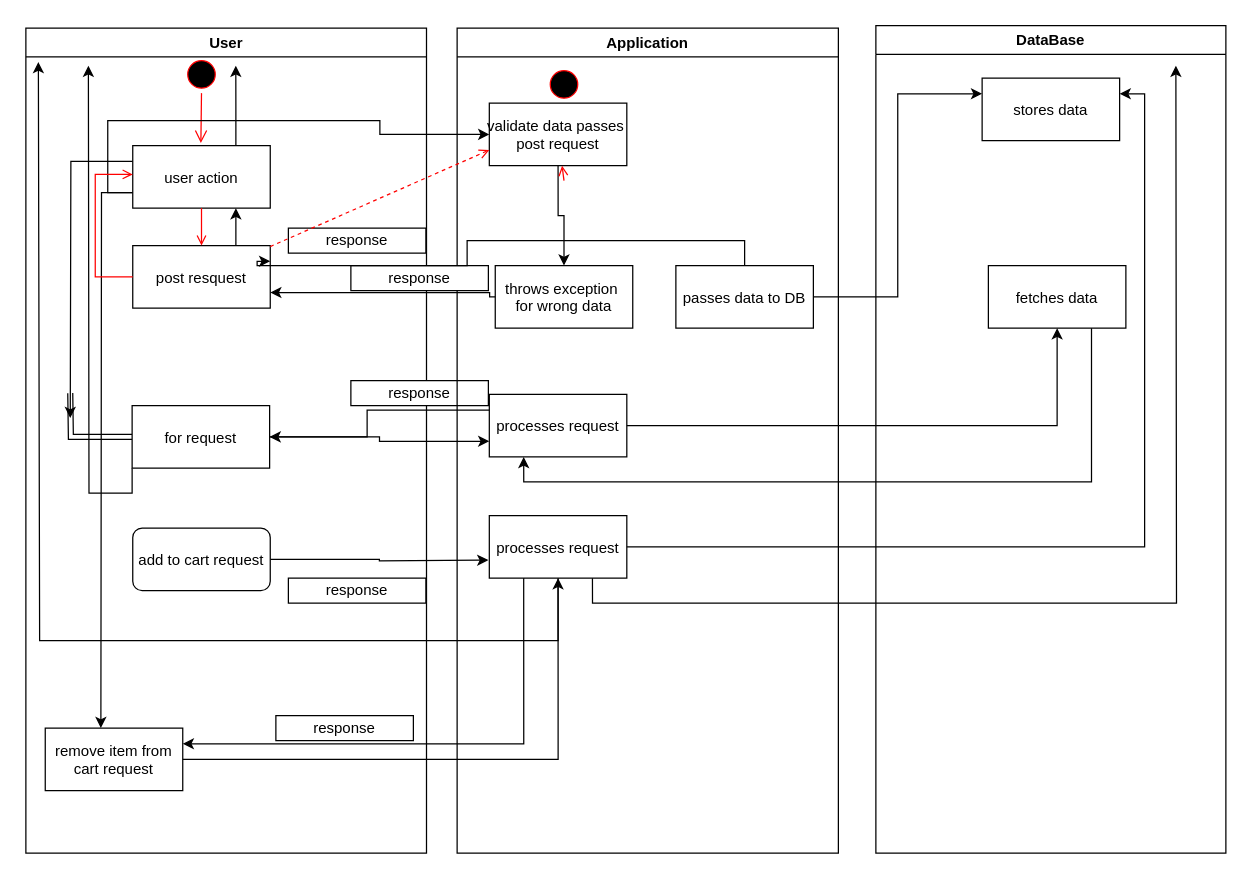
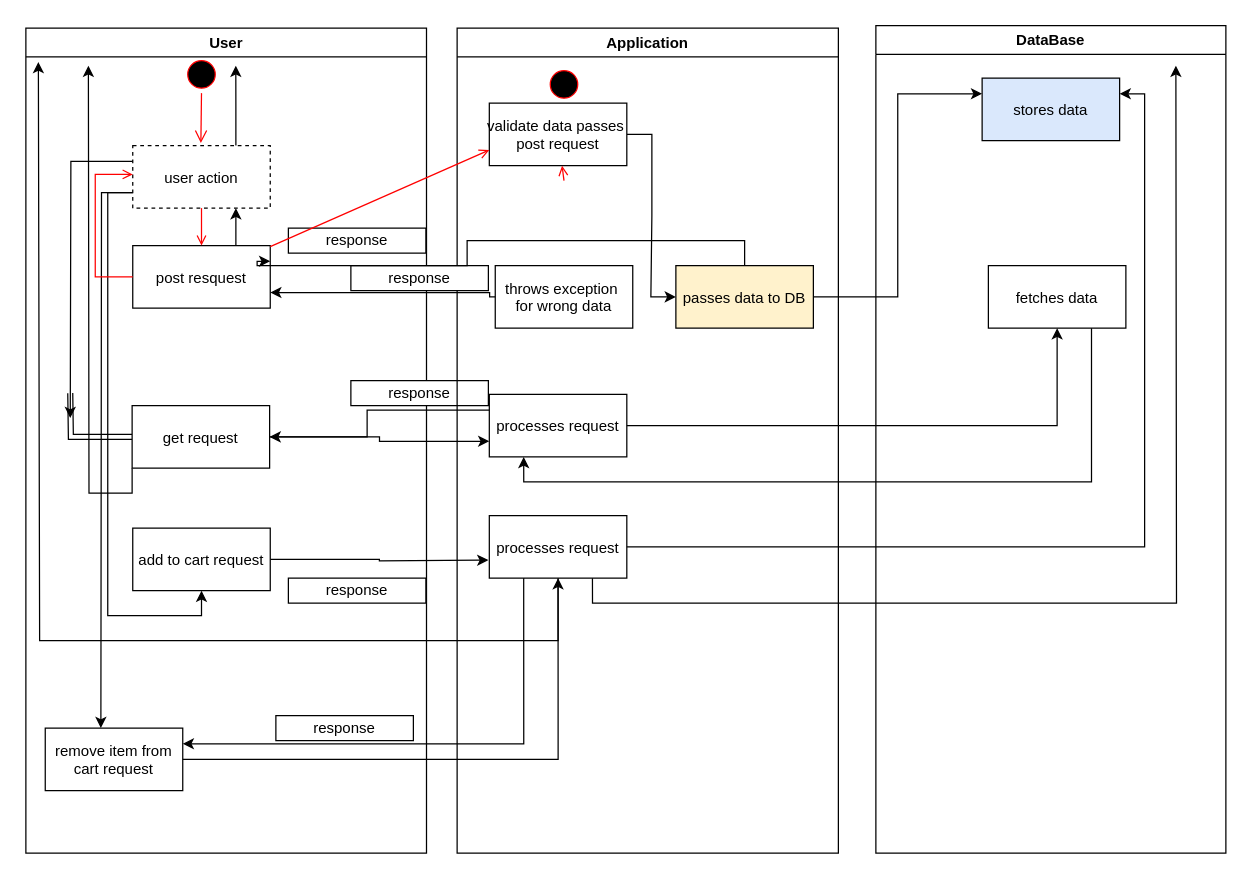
- <mxCell id="38" value="stores data" style="" parent="37" vertex="1"><mxGeometry x="85" y="42" width="110" height="50" as="geometry" /></mxCell>
+ <mxCell id="38" value="stores data" style="fillColor=#dae8fc;" parent="37" vertex="1"><mxGeometry x="85" y="42" width="110" height="50" as="geometry" /></mxCell>
- <mxCell id="8" style="edgeStyle=orthogonalEdgeStyle;rounded=0;orthogonalLoop=1;jettySize=auto;html=1;exitX=0;exitY=0.75;exitDx=0;exitDy=0;" parent="2" source="10" target="29" edge="1"><mxGeometry relative="1" as="geometry" /></mxCell>
+ <mxCell id="8" style="edgeStyle=orthogonalEdgeStyle;rounded=0;orthogonalLoop=1;jettySize=auto;html=1;exitX=0;exitY=0.75;exitDx=0;exitDy=0;entryX=0.5;entryY=1;entryDx=0;entryDy=0;" parent="2" source="10" target="21" edge="1"><mxGeometry relative="1" as="geometry" /></mxCell>
- <mxCell id="10" value="user action" style="" parent="2" vertex="1"><mxGeometry x="85.5" y="94" width="110" height="50" as="geometry" /></mxCell>
+ <mxCell id="10" value="user action" style="dashed=1;" parent="2" vertex="1"><mxGeometry x="85.5" y="94" width="110" height="50" as="geometry" /></mxCell>
- <mxCell id="40" value="" style="endArrow=open;strokeColor=#FF0000;endFill=1;rounded=0;entryX=0;entryY=0.75;entryDx=0;entryDy=0;dashed=1;" parent="1" source="12" target="29" edge="1"><mxGeometry relative="1" as="geometry"><mxPoint x="390" y="222" as="targetPoint" /></mxGeometry></mxCell>
+ <mxCell id="40" value="" style="endArrow=open;strokeColor=#FF0000;endFill=1;rounded=0;entryX=0;entryY=0.75;entryDx=0;entryDy=0;" parent="1" source="12" target="29" edge="1"><mxGeometry relative="1" as="geometry"><mxPoint x="390" y="222" as="targetPoint" /></mxGeometry></mxCell>
+ <mxCell id="27" style="edgeStyle=orthogonalEdgeStyle;rounded=0;orthogonalLoop=1;jettySize=auto;html=1;exitX=1;exitY=0.5;exitDx=0;exitDy=0;entryX=0;entryY=0.5;entryDx=0;entryDy=0;" parent="25" source="29" target="31" edge="1"><mxGeometry relative="1" as="geometry" /></mxCell>
- <mxCell id="28" style="edgeStyle=orthogonalEdgeStyle;rounded=0;orthogonalLoop=1;jettySize=auto;html=1;exitX=0.5;exitY=1;exitDx=0;exitDy=0;entryX=0.5;entryY=0;entryDx=0;entryDy=0;" parent="25" source="29" target="32" edge="1"><mxGeometry relative="1" as="geometry" /></mxCell>
- <mxCell id="31" value="passes data to DB" style="" parent="25" vertex="1"><mxGeometry x="175" y="190" width="110" height="50" as="geometry" /></mxCell>
+ <mxCell id="31" value="passes data to DB" style="fillColor=#fff2cc;" parent="25" vertex="1"><mxGeometry x="175" y="190" width="110" height="50" as="geometry" /></mxCell>
- <mxCell id="17" value="for request" style="" parent="2" vertex="1"><mxGeometry x="85" y="302" width="110" height="50" as="geometry" /></mxCell>
+ <mxCell id="17" value="get request" style="" parent="2" vertex="1"><mxGeometry x="85" y="302" width="110" height="50" as="geometry" /></mxCell>
- <mxCell id="21" value="add to cart request" style="rounded=1;" parent="2" vertex="1"><mxGeometry x="85.5" y="400" width="110" height="50" as="geometry" /></mxCell>
+ <mxCell id="21" value="add to cart request" style="" parent="2" vertex="1"><mxGeometry x="85.5" y="400" width="110" height="50" as="geometry" /></mxCell>
